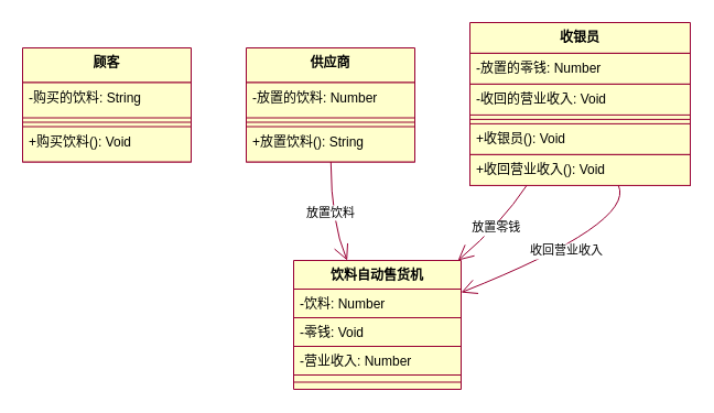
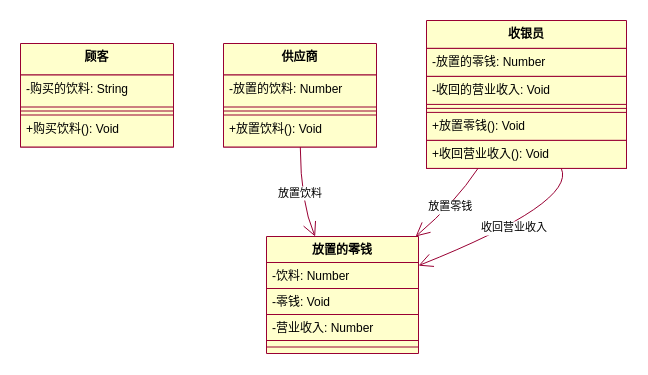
- <mxCell id="14" value="+收银员(): Void" style="text;strokeColor=#990033;fillColor=#FFFFCC;align=left;verticalAlign=top;spacingLeft=4;spacingRight=4;overflow=hidden;rotatable=0;points=[[0,0.5],[1,0.5]];portConstraint=eastwest;labelBorderColor=none;swimlaneFillColor=#FFFFCC;" vertex="1" parent="10"><mxGeometry y="91.9" width="200" height="28" as="geometry" /></mxCell>
+ <mxCell id="14" value="+放置零钱(): Void" style="text;strokeColor=#990033;fillColor=#FFFFCC;align=left;verticalAlign=top;spacingLeft=4;spacingRight=4;overflow=hidden;rotatable=0;points=[[0,0.5],[1,0.5]];portConstraint=eastwest;labelBorderColor=none;swimlaneFillColor=#FFFFCC;" vertex="1" parent="10"><mxGeometry y="91.9" width="200" height="28" as="geometry" /></mxCell>
- <mxCell id="9" value="+放置饮料(): String" style="text;strokeColor=#990033;fillColor=#FFFFCC;align=left;verticalAlign=top;spacingLeft=4;spacingRight=4;overflow=hidden;rotatable=0;points=[[0,0.5],[1,0.5]];portConstraint=eastwest;labelBorderColor=none;swimlaneFillColor=#FFFFCC;" vertex="1" parent="6"><mxGeometry y="71.5" width="153" height="32" as="geometry" /></mxCell>
+ <mxCell id="9" value="+放置饮料(): Void" style="text;strokeColor=#990033;fillColor=#FFFFCC;align=left;verticalAlign=top;spacingLeft=4;spacingRight=4;overflow=hidden;rotatable=0;points=[[0,0.5],[1,0.5]];portConstraint=eastwest;labelBorderColor=none;swimlaneFillColor=#FFFFCC;" vertex="1" parent="6"><mxGeometry y="71.5" width="153" height="32" as="geometry" /></mxCell>
- <mxCell id="16" value="饮料自动售货机" style="swimlane;fontStyle=1;align=center;verticalAlign=top;childLayout=stackLayout;horizontal=1;startSize=26;horizontalStack=0;resizeParent=1;resizeParentMax=0;resizeLast=0;collapsible=0;marginBottom=0;labelBorderColor=none;swimlaneFillColor=#FFFFCC;fillColor=#FFFFCC;strokeColor=#990033;" vertex="1" parent="1"><mxGeometry x="266" y="236" width="152" height="117" as="geometry" /></mxCell>
+ <mxCell id="16" value="放置的零钱" style="swimlane;fontStyle=1;align=center;verticalAlign=top;childLayout=stackLayout;horizontal=1;startSize=26;horizontalStack=0;resizeParent=1;resizeParentMax=0;resizeLast=0;collapsible=0;marginBottom=0;labelBorderColor=none;swimlaneFillColor=#FFFFCC;fillColor=#FFFFCC;strokeColor=#990033;" vertex="1" parent="1"><mxGeometry x="266" y="236" width="152" height="117" as="geometry" /></mxCell>
